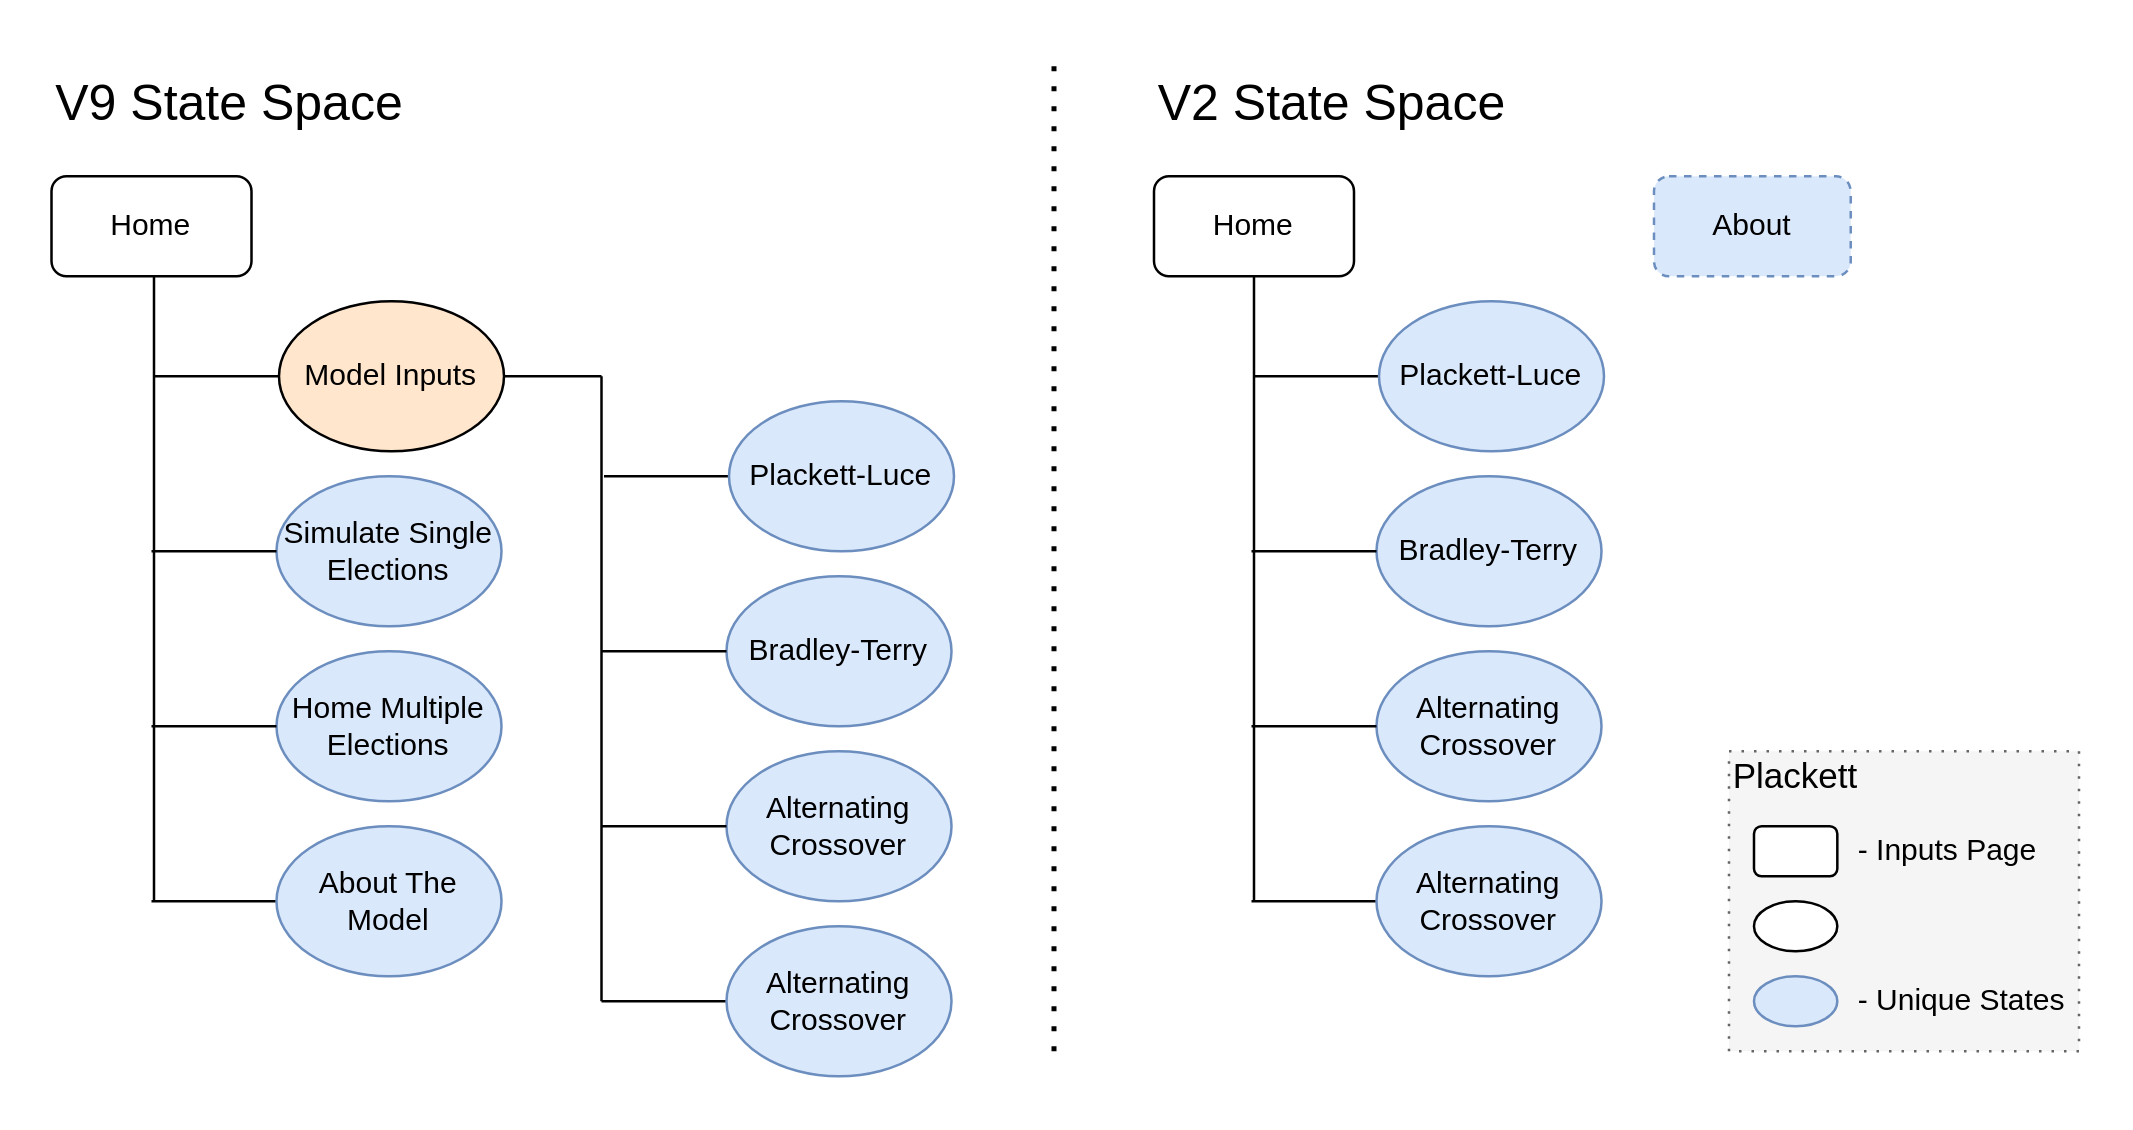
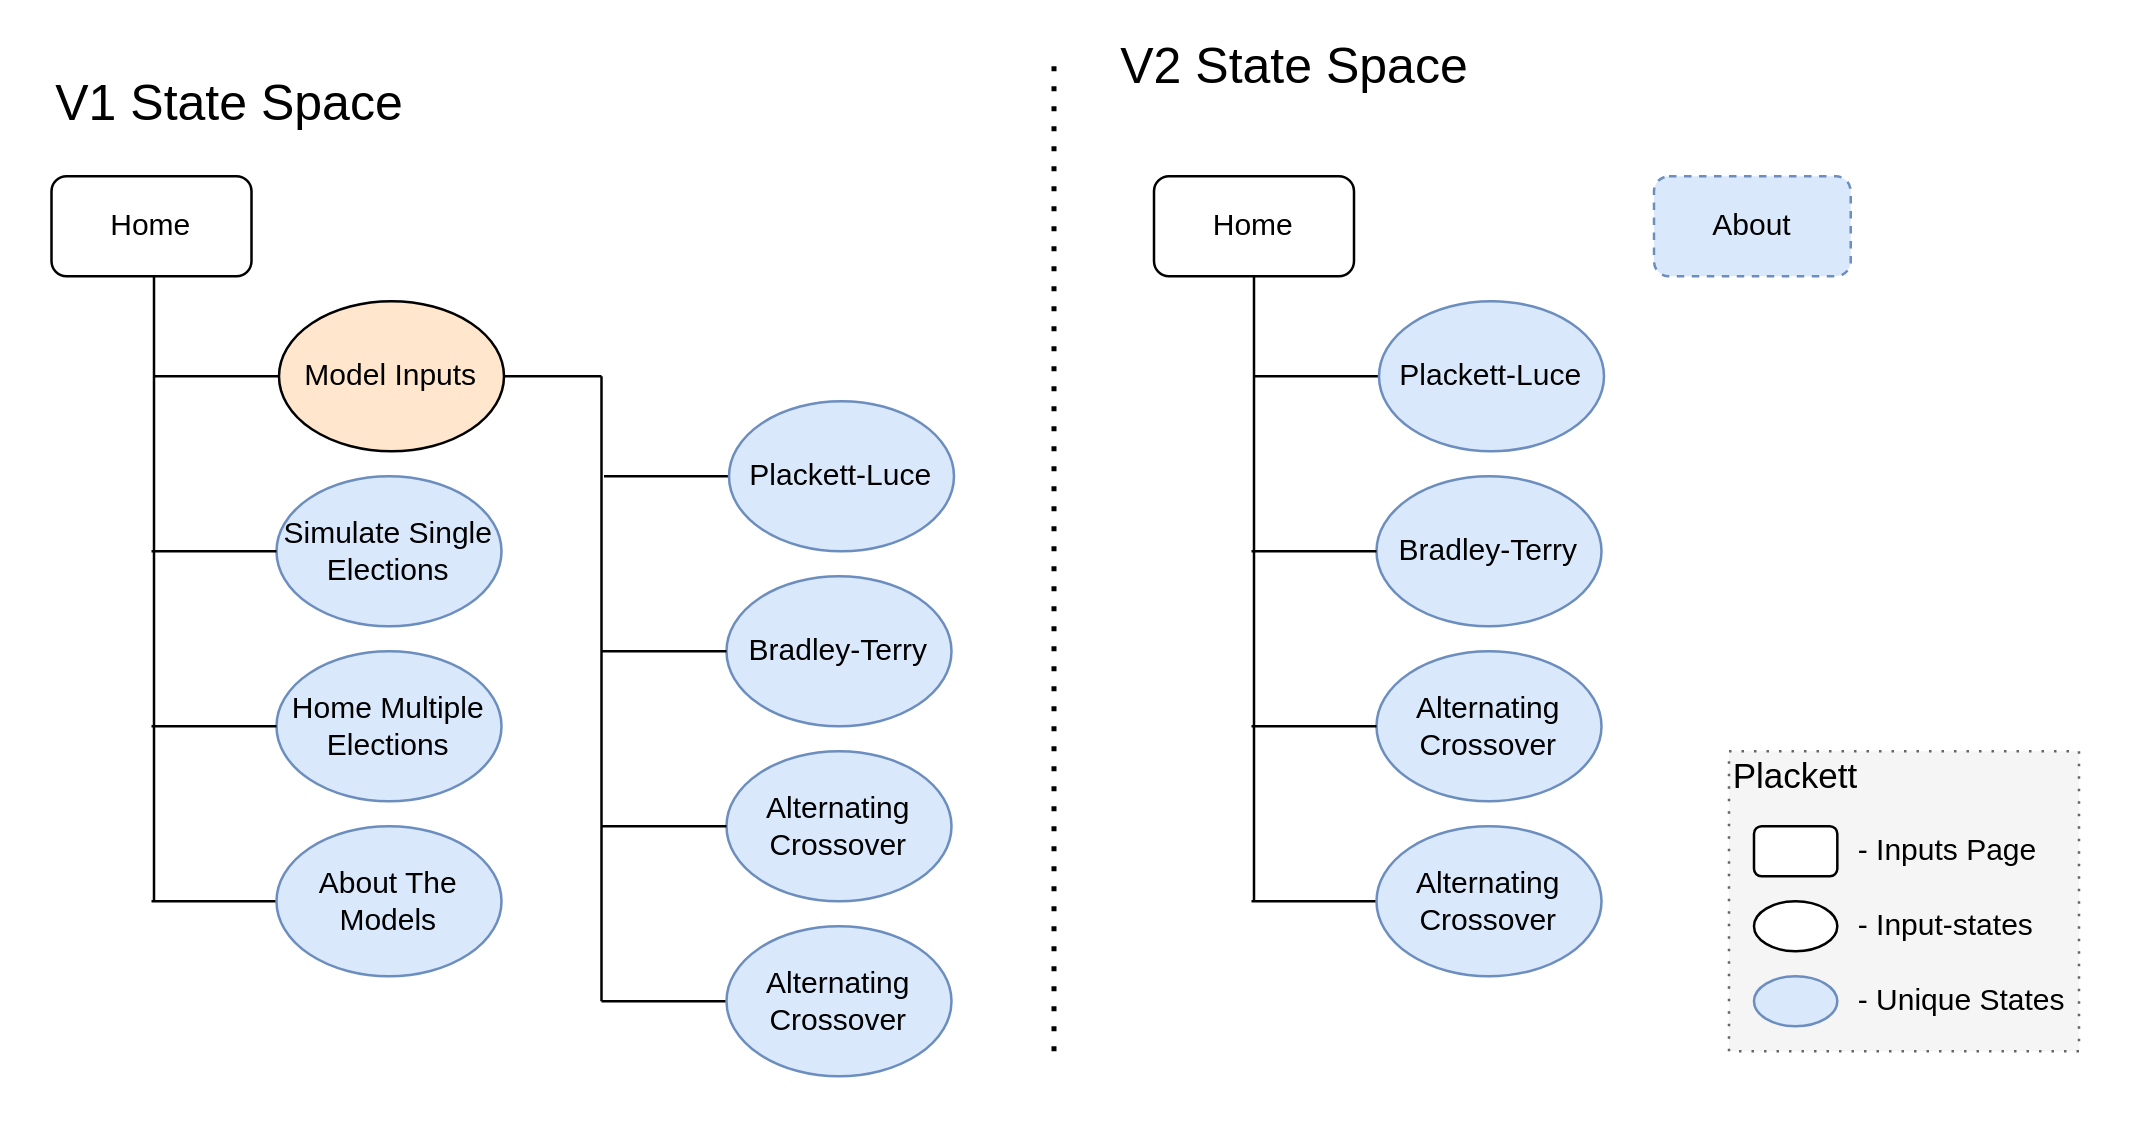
- <mxCell id="36" value="&lt;span style=&quot;font-size: 20px&quot;&gt;V9 State Space&lt;/span&gt;" style="text;html=1;strokeColor=none;fillColor=none;align=left;verticalAlign=middle;whiteSpace=wrap;rounded=0;" vertex="1" parent="1"><mxGeometry x="20" y="30" width="190" height="20" as="geometry" /></mxCell>
+ <mxCell id="36" value="&lt;span style=&quot;font-size: 20px&quot;&gt;V1 State Space&lt;/span&gt;" style="text;html=1;strokeColor=none;fillColor=none;align=left;verticalAlign=middle;whiteSpace=wrap;rounded=0;" vertex="1" parent="1"><mxGeometry x="20" y="30" width="190" height="20" as="geometry" /></mxCell>
- <mxCell id="35" value="&lt;span style=&quot;font-size: 20px&quot;&gt;V2 State Space&lt;/span&gt;" style="text;html=1;strokeColor=none;fillColor=none;align=left;verticalAlign=middle;whiteSpace=wrap;rounded=0;" vertex="1" parent="1"><mxGeometry x="461" y="30" width="190" height="20" as="geometry" /></mxCell>
+ <mxCell id="35" value="&lt;span style=&quot;font-size: 20px&quot;&gt;V2 State Space&lt;/span&gt;" style="text;html=1;strokeColor=none;fillColor=none;align=left;verticalAlign=middle;whiteSpace=wrap;rounded=0;" vertex="1" parent="1"><mxGeometry x="446" y="15" width="190" height="20" as="geometry" /></mxCell>
- <mxCell id="24" value="About The Model" style="ellipse;whiteSpace=wrap;html=1;fillColor=#dae8fc;strokeColor=#6c8ebf;" vertex="1" parent="1"><mxGeometry x="110" y="330" width="90" height="60" as="geometry" /></mxCell>
+ <mxCell id="24" value="About The Models" style="ellipse;whiteSpace=wrap;html=1;fillColor=#dae8fc;strokeColor=#6c8ebf;" vertex="1" parent="1"><mxGeometry x="110" y="330" width="90" height="60" as="geometry" /></mxCell>
+ <mxCell id="41" value="- Input-states" style="text;html=1;strokeColor=none;fillColor=none;align=left;verticalAlign=middle;whiteSpace=wrap;rounded=0;dashed=1;dashPattern=1 4;" vertex="1" parent="1"><mxGeometry x="741" y="360" width="90" height="20" as="geometry" /></mxCell>
